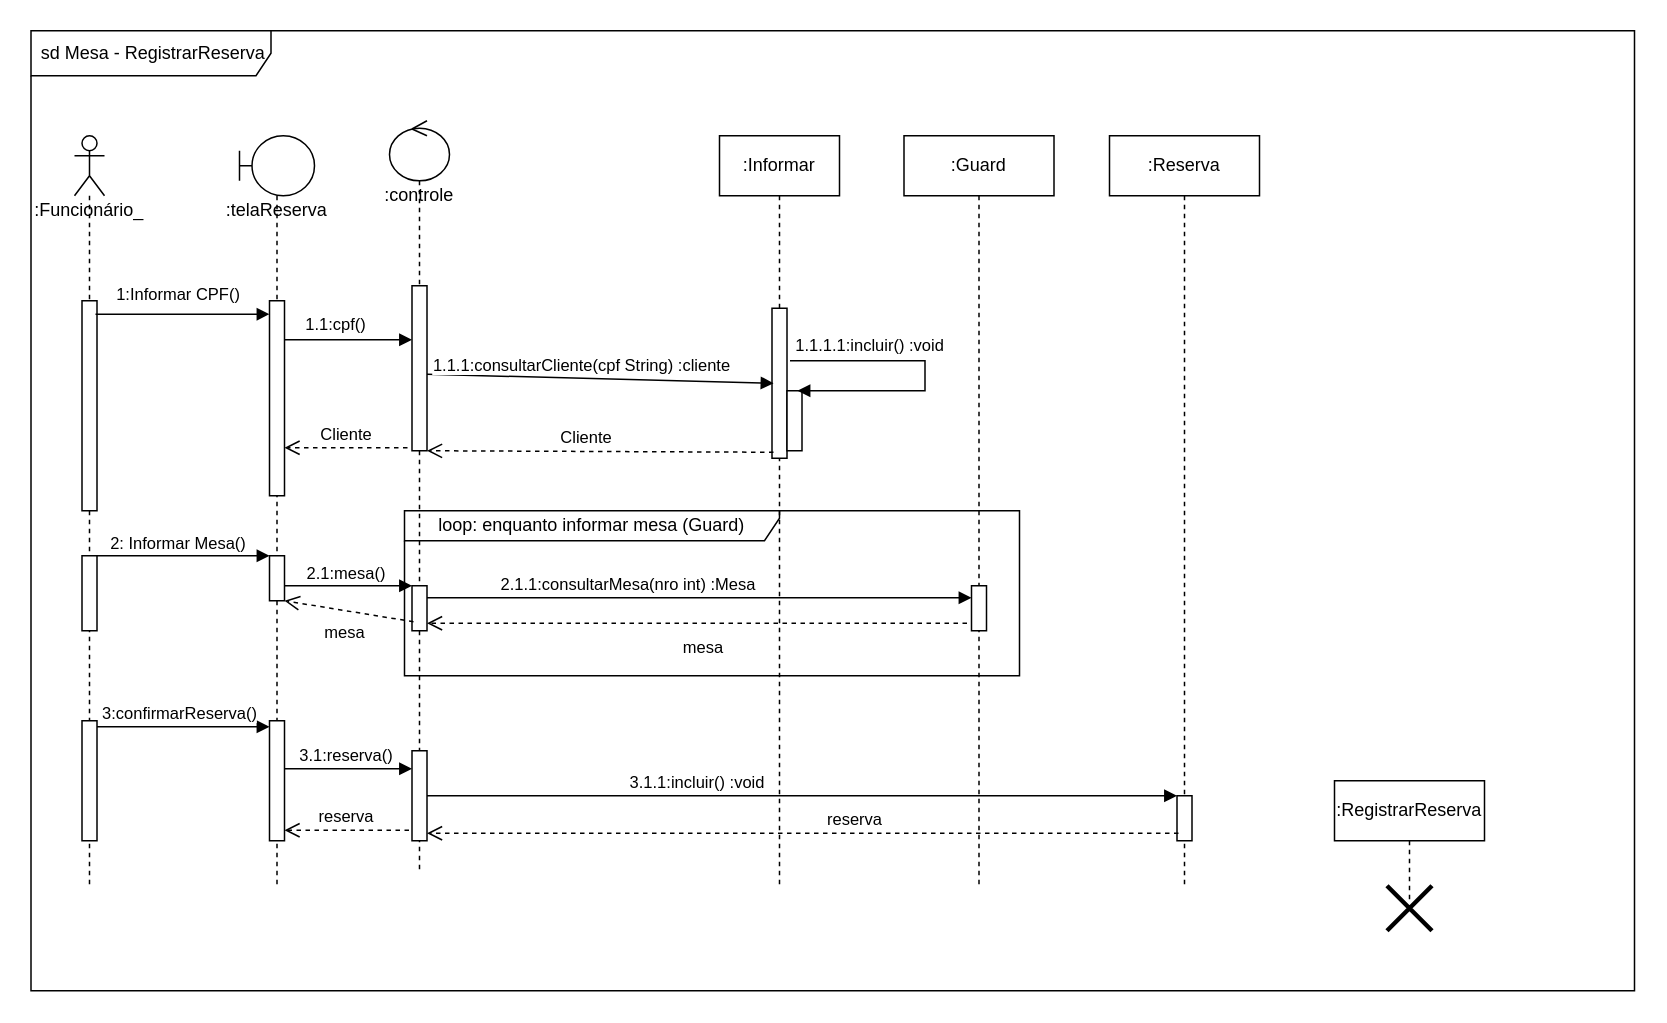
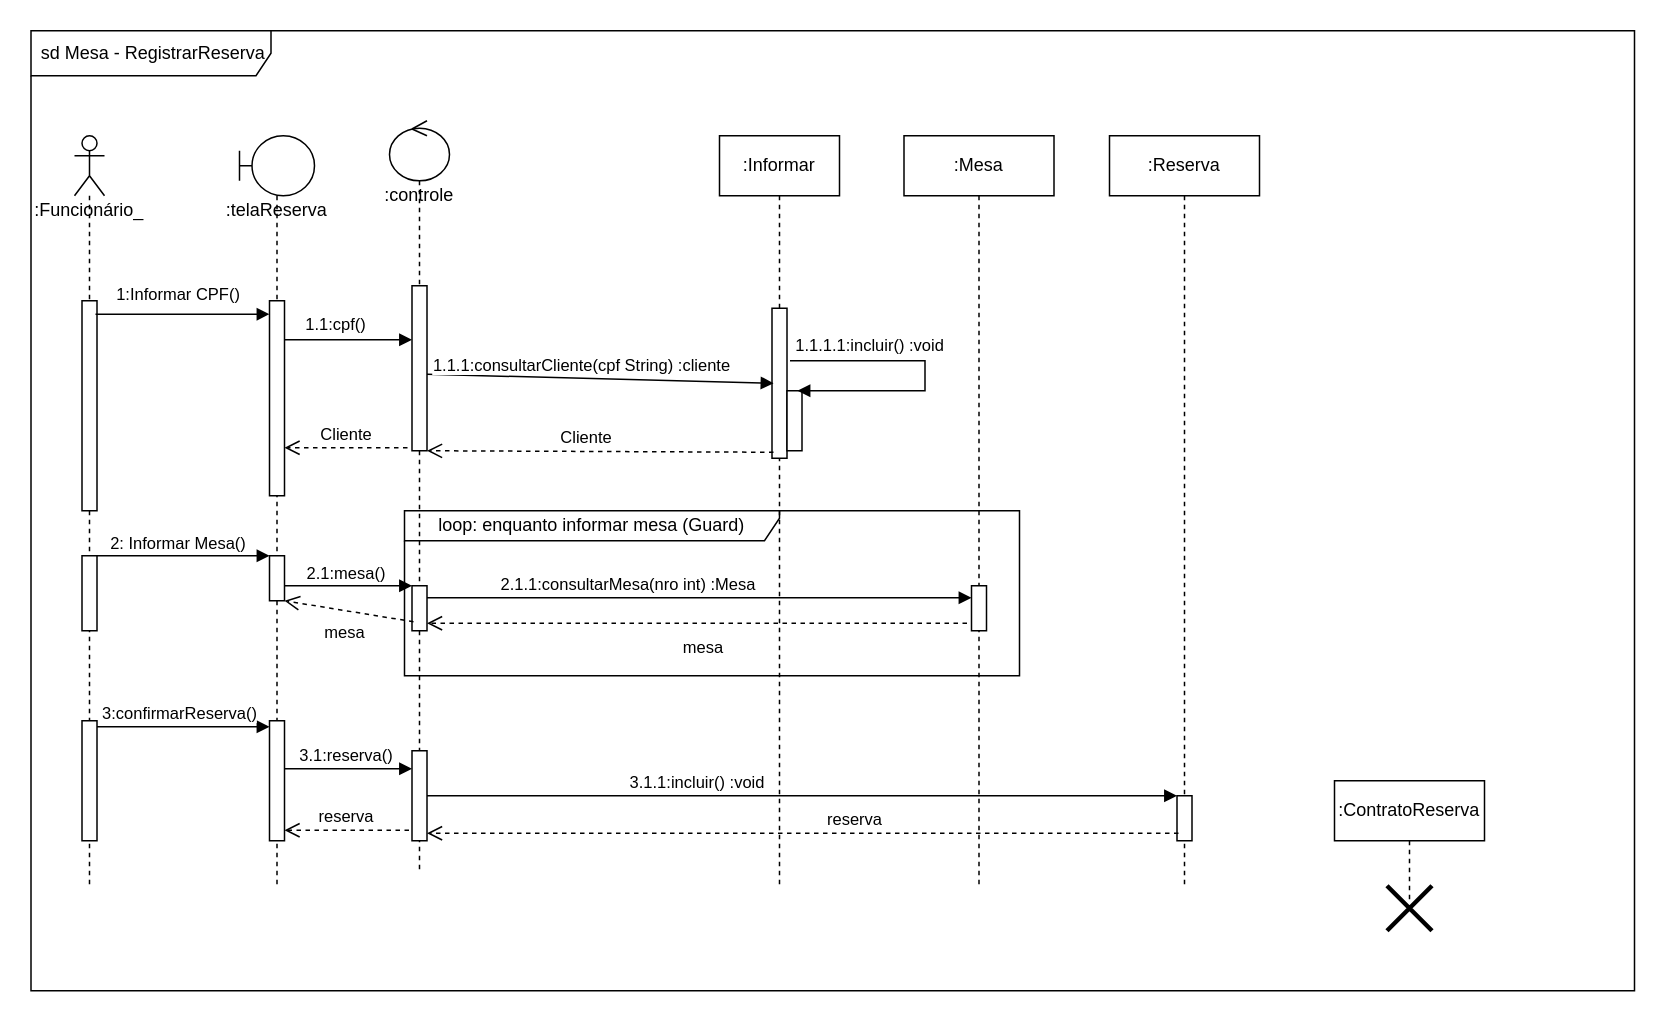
- <mxCell id="20" value=":Guard" style="shape=umlLifeline;perimeter=lifelinePerimeter;whiteSpace=wrap;html=1;container=1;collapsible=0;recursiveResize=0;outlineConnect=0;fillColor=default;" vertex="1" parent="1"><mxGeometry x="602" y="90" width="100" height="500" as="geometry" /></mxCell>
+ <mxCell id="20" value=":Mesa" style="shape=umlLifeline;perimeter=lifelinePerimeter;whiteSpace=wrap;html=1;container=1;collapsible=0;recursiveResize=0;outlineConnect=0;fillColor=default;" vertex="1" parent="1"><mxGeometry x="602" y="90" width="100" height="500" as="geometry" /></mxCell>
- <mxCell id="47" value=":RegistrarReserva" style="shape=umlLifeline;perimeter=lifelinePerimeter;whiteSpace=wrap;html=1;container=1;collapsible=0;recursiveResize=0;outlineConnect=0;fillColor=default;" vertex="1" parent="1"><mxGeometry x="889" y="520" width="100" height="80" as="geometry" /></mxCell>
+ <mxCell id="47" value=":ContratoReserva" style="shape=umlLifeline;perimeter=lifelinePerimeter;whiteSpace=wrap;html=1;container=1;collapsible=0;recursiveResize=0;outlineConnect=0;fillColor=default;" vertex="1" parent="1"><mxGeometry x="889" y="520" width="100" height="80" as="geometry" /></mxCell>
